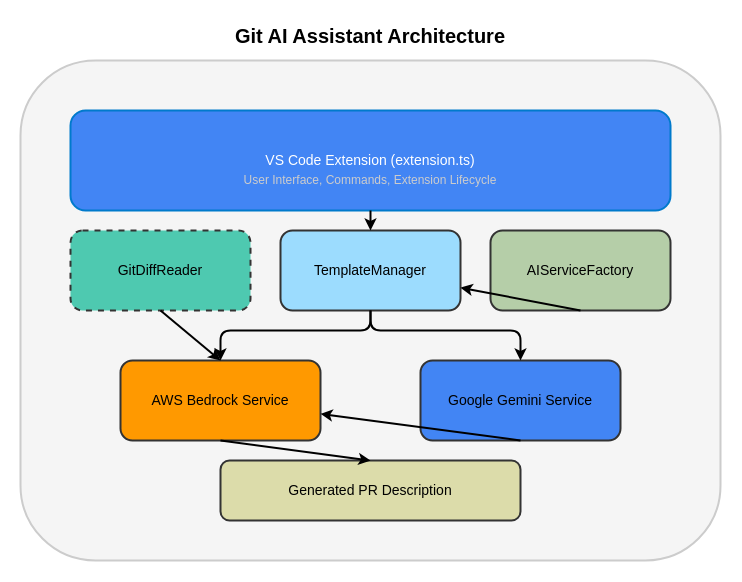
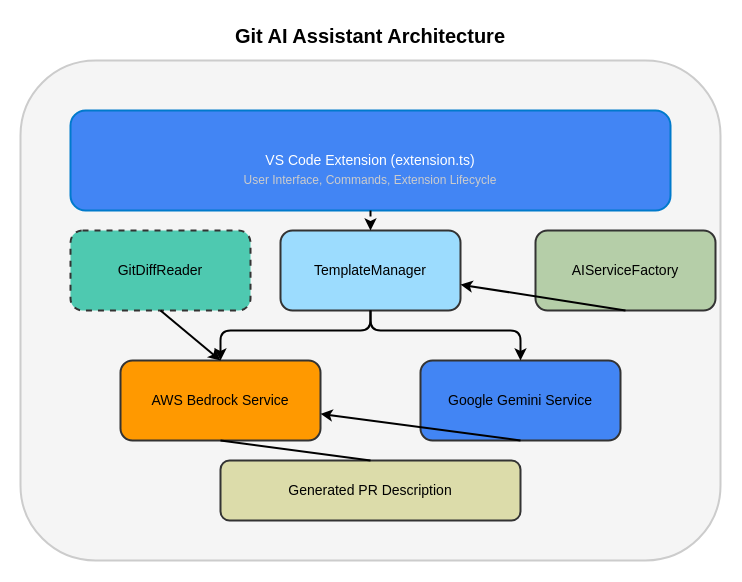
- <mxCell id="12" value="" style="endArrow=classic;html=1;strokeWidth=2;exitX=0.5;exitY=1;exitDx=0;exitDy=0;entryX=0.5;entryY=0;entryDx=0;entryDy=0;" edge="1" parent="1" source="4" target="7"><mxGeometry width="50" height="50" relative="1" as="geometry"><mxPoint x="370" y="220" as="sourcePoint" /><mxPoint x="420" y="170" as="targetPoint" /></mxGeometry></mxCell>
+ <mxCell id="12" value="" style="endArrow=classic;html=1;strokeWidth=2;exitX=0.5;exitY=1;exitDx=0;exitDy=0;entryX=0.5;entryY=0;entryDx=0;entryDy=0;dashed=1;" edge="1" parent="1" source="4" target="7"><mxGeometry width="50" height="50" relative="1" as="geometry"><mxPoint x="370" y="220" as="sourcePoint" /><mxPoint x="420" y="170" as="targetPoint" /></mxGeometry></mxCell>
- <mxCell id="8" value="AIServiceFactory" style="rounded=1;whiteSpace=wrap;html=1;fillColor=#B5CEA8;strokeColor=#333333;strokeWidth=2;fontSize=14;" vertex="1" parent="1"><mxGeometry x="490" y="230" width="180" height="80" as="geometry" /></mxCell>
+ <mxCell id="8" value="AIServiceFactory" style="rounded=1;whiteSpace=wrap;html=1;fillColor=#B5CEA8;strokeColor=#333333;strokeWidth=2;fontSize=14;" vertex="1" parent="1"><mxGeometry x="535" y="230" width="180" height="80" as="geometry" /></mxCell>
- <mxCell id="17" value="" style="endArrow=classic;html=1;strokeWidth=2;exitX=0.5;exitY=1;exitDx=0;exitDy=0;entryX=0.5;entryY=0;entryDx=0;entryDy=0;" edge="1" parent="1" source="9" target="11"><mxGeometry width="50" height="50" relative="1" as="geometry"><mxPoint x="220" y="450" as="sourcePoint" /><mxPoint x="370" y="460" as="targetPoint" /></mxGeometry></mxCell>
+ <mxCell id="17" value="" style="endArrow=none;html=1;strokeWidth=2;exitX=0.5;exitY=1;exitDx=0;exitDy=0;entryX=0.5;entryY=0;entryDx=0;entryDy=0;" edge="1" parent="1" source="9" target="11"><mxGeometry width="50" height="50" relative="1" as="geometry"><mxPoint x="220" y="450" as="sourcePoint" /><mxPoint x="370" y="460" as="targetPoint" /></mxGeometry></mxCell>
